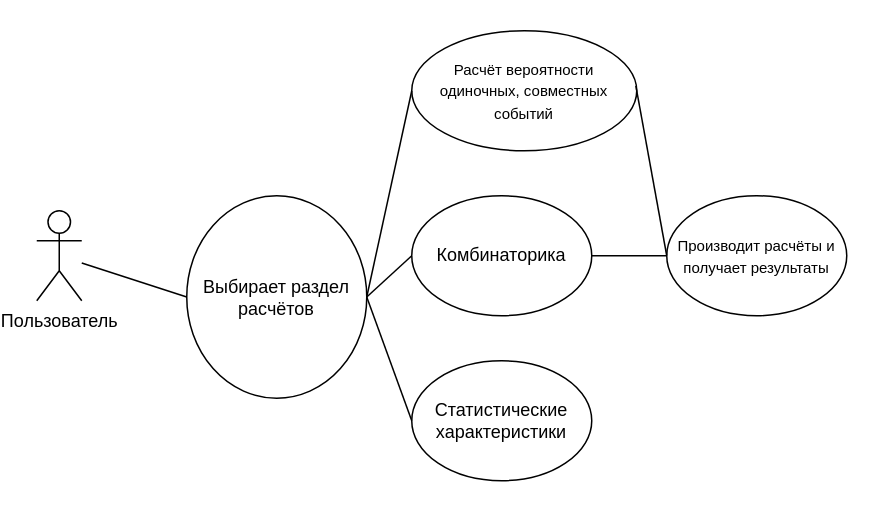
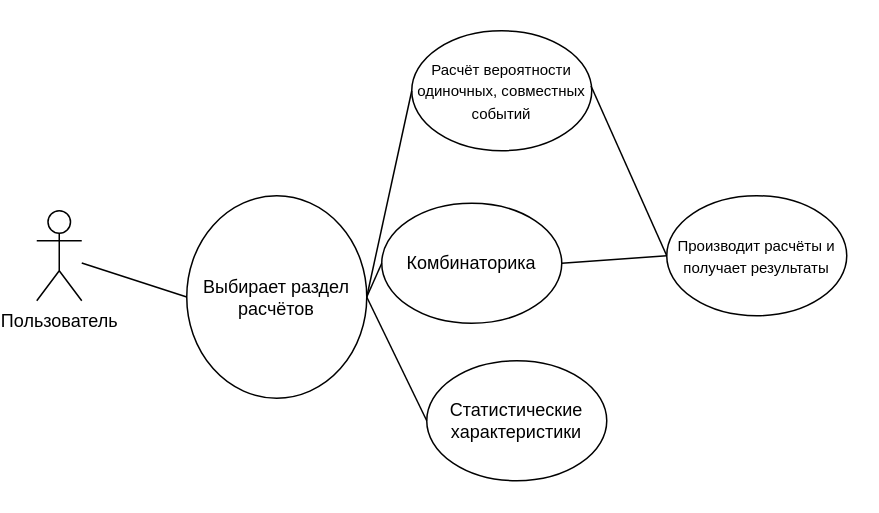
- <mxCell id="5" value="&lt;font style=&quot;font-size: 10px;&quot;&gt;Расчёт вероятности одиночных, совместных событий&lt;/font&gt;" style="ellipse;whiteSpace=wrap;html=1;" vertex="1" parent="1"><mxGeometry x="270" y="20" width="150" height="80" as="geometry" /></mxCell>
+ <mxCell id="5" value="&lt;font style=&quot;font-size: 10px;&quot;&gt;Расчёт вероятности одиночных, совместных событий&lt;/font&gt;" style="ellipse;whiteSpace=wrap;html=1;" vertex="1" parent="1"><mxGeometry x="270" y="20" width="120" height="80" as="geometry" /></mxCell>
- <mxCell id="6" value="Комбинаторика" style="ellipse;whiteSpace=wrap;html=1;" vertex="1" parent="1"><mxGeometry x="270" y="130" width="120" height="80" as="geometry" /></mxCell>
+ <mxCell id="6" value="Комбинаторика" style="ellipse;whiteSpace=wrap;html=1;" vertex="1" parent="1"><mxGeometry x="250" y="135" width="120" height="80" as="geometry" /></mxCell>
- <mxCell id="7" value="Статистические характеристики" style="ellipse;whiteSpace=wrap;html=1;" vertex="1" parent="1"><mxGeometry x="270" y="240" width="120" height="80" as="geometry" /></mxCell>
+ <mxCell id="7" value="Статистические характеристики" style="ellipse;whiteSpace=wrap;html=1;" vertex="1" parent="1"><mxGeometry x="280" y="240" width="120" height="80" as="geometry" /></mxCell>
